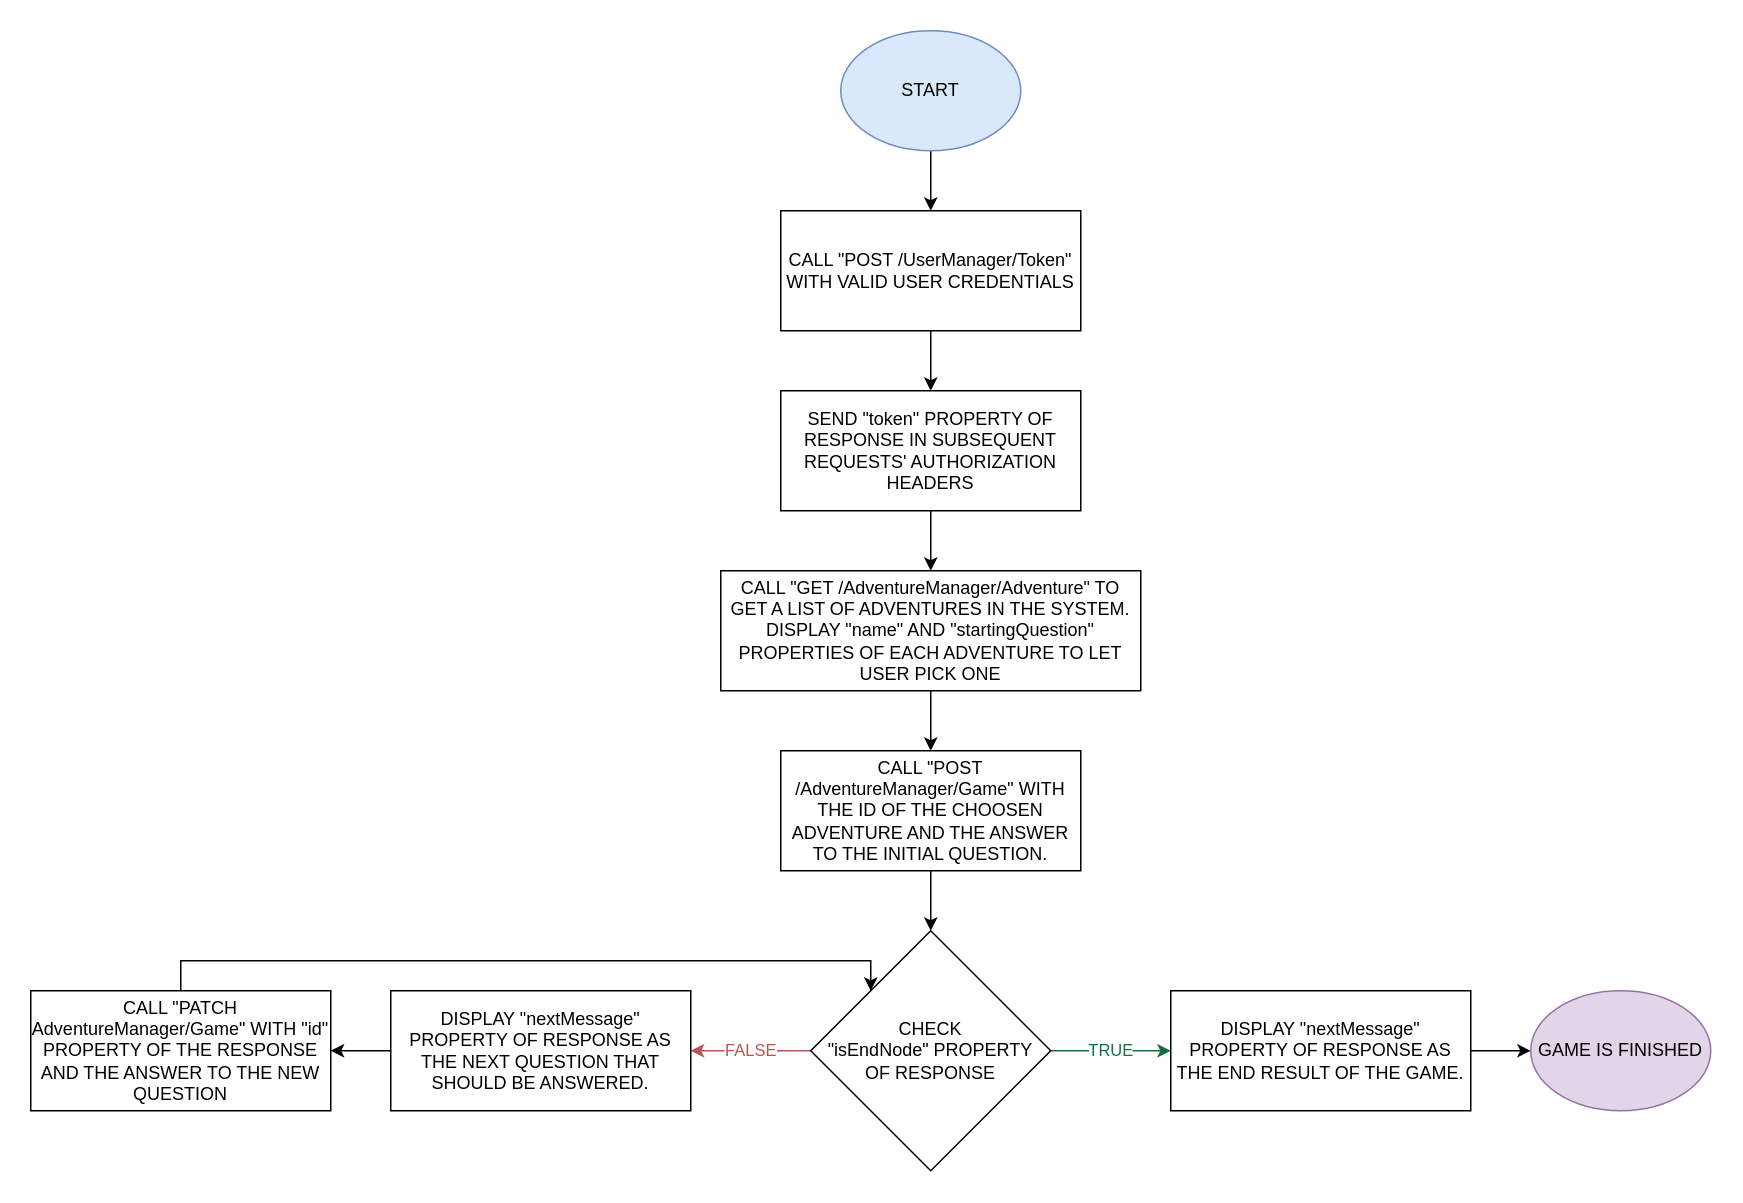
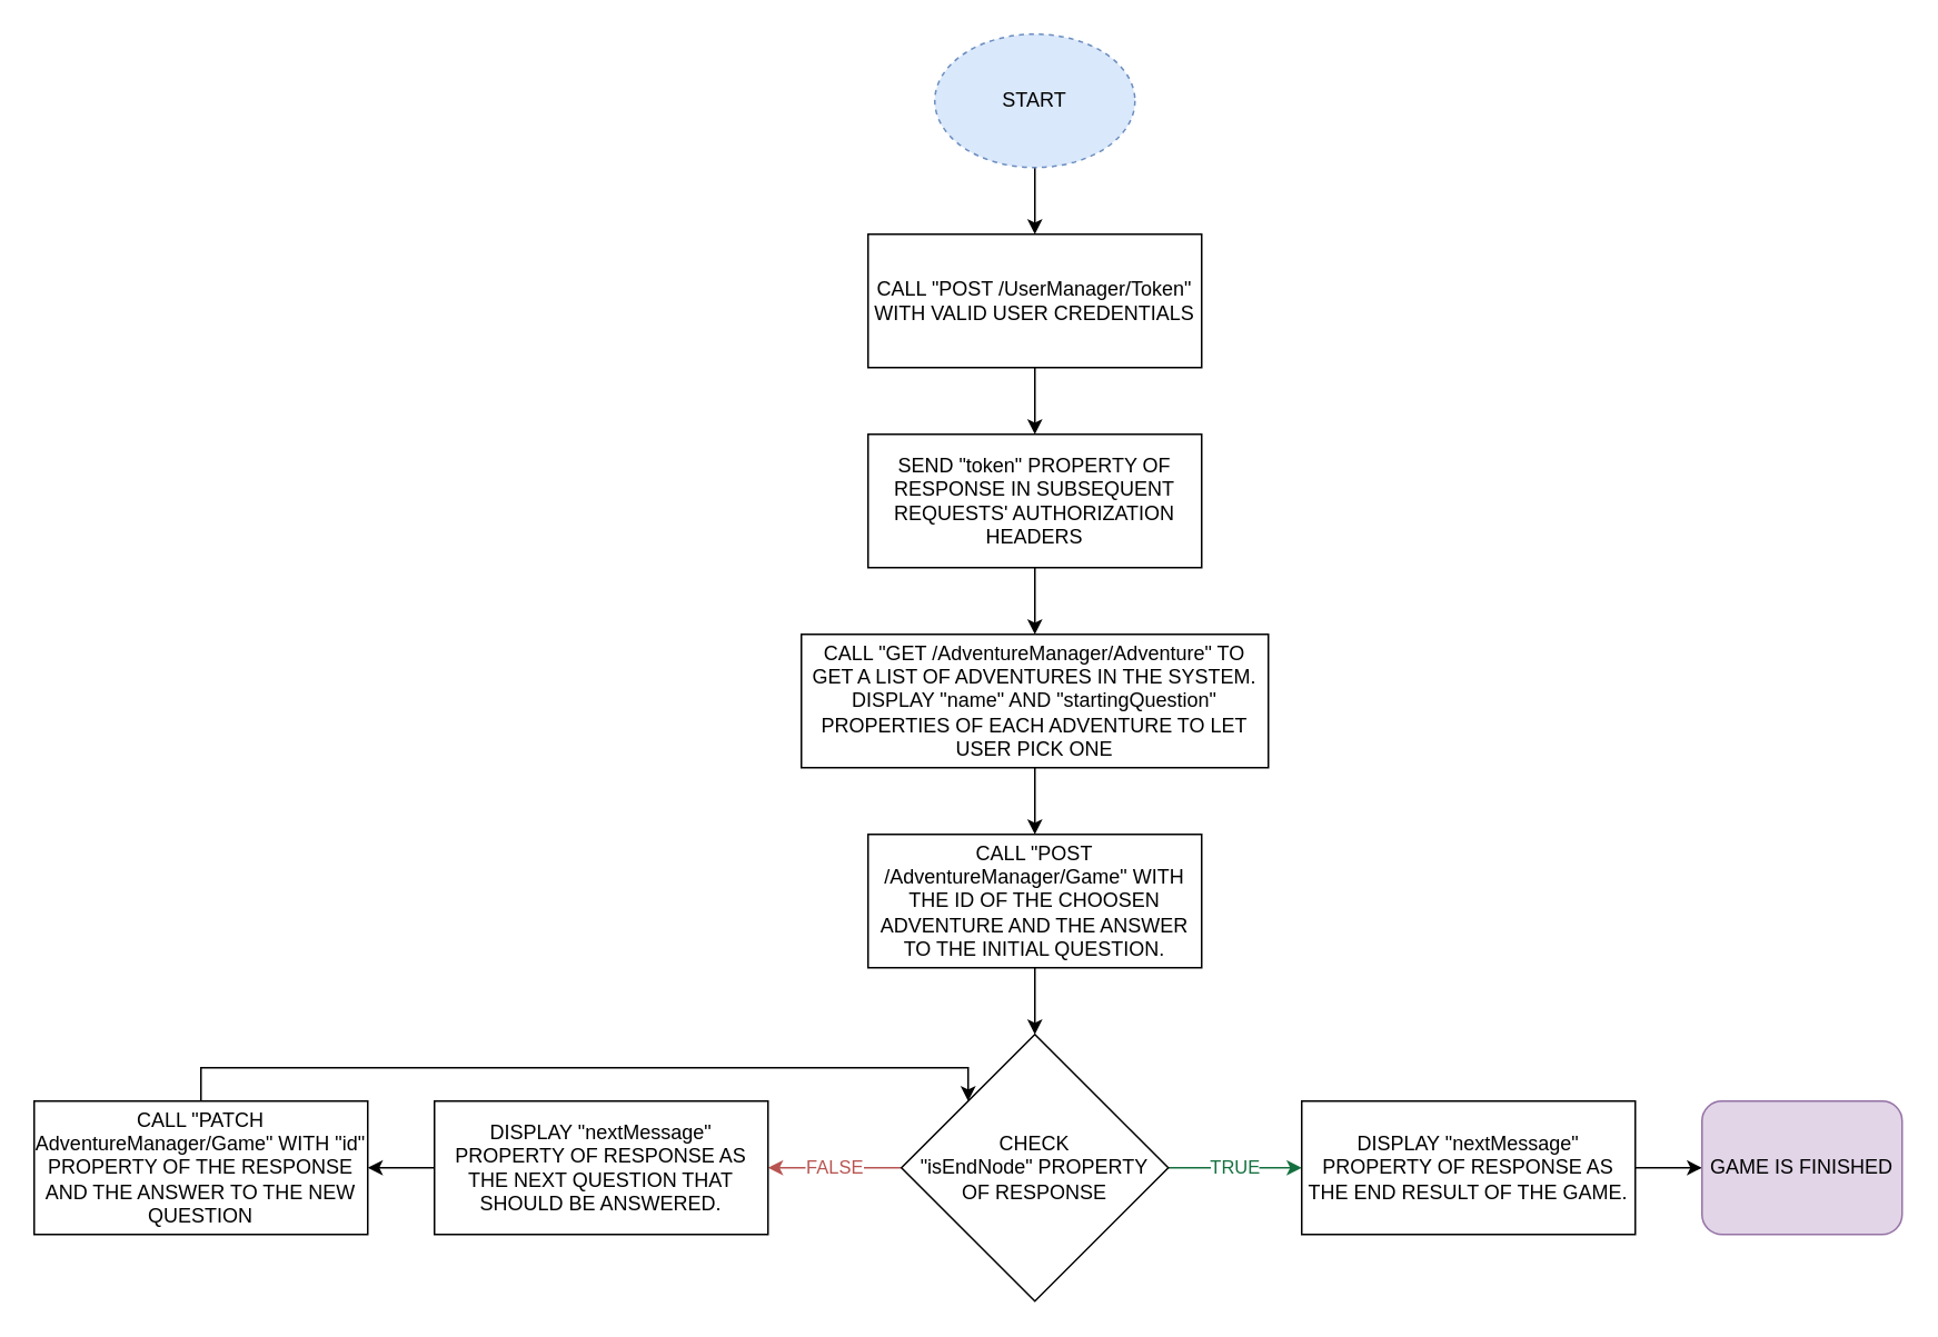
- <mxCell id="3" value="START" style="ellipse;whiteSpace=wrap;html=1;fillColor=#dae8fc;strokeColor=#6c8ebf;" vertex="1" parent="1"><mxGeometry x="560" width="120" height="80" as="geometry" y="20" /></mxCell>
+ <mxCell id="3" value="START" style="ellipse;whiteSpace=wrap;html=1;fillColor=#dae8fc;strokeColor=#6c8ebf;dashed=1;" vertex="1" parent="1"><mxGeometry x="560" width="120" height="80" as="geometry" y="20" /></mxCell>
- <mxCell id="17" value="GAME IS FINISHED" style="ellipse;whiteSpace=wrap;html=1;fillColor=#e1d5e7;strokeColor=#9673a6;" vertex="1" parent="1"><mxGeometry x="1020" y="660" width="120" height="80" as="geometry" /></mxCell>
+ <mxCell id="17" value="GAME IS FINISHED" style="whiteSpace=wrap;html=1;fillColor=#e1d5e7;strokeColor=#9673a6;rounded=1;" vertex="1" parent="1"><mxGeometry x="1020" y="660" width="120" height="80" as="geometry" /></mxCell>
